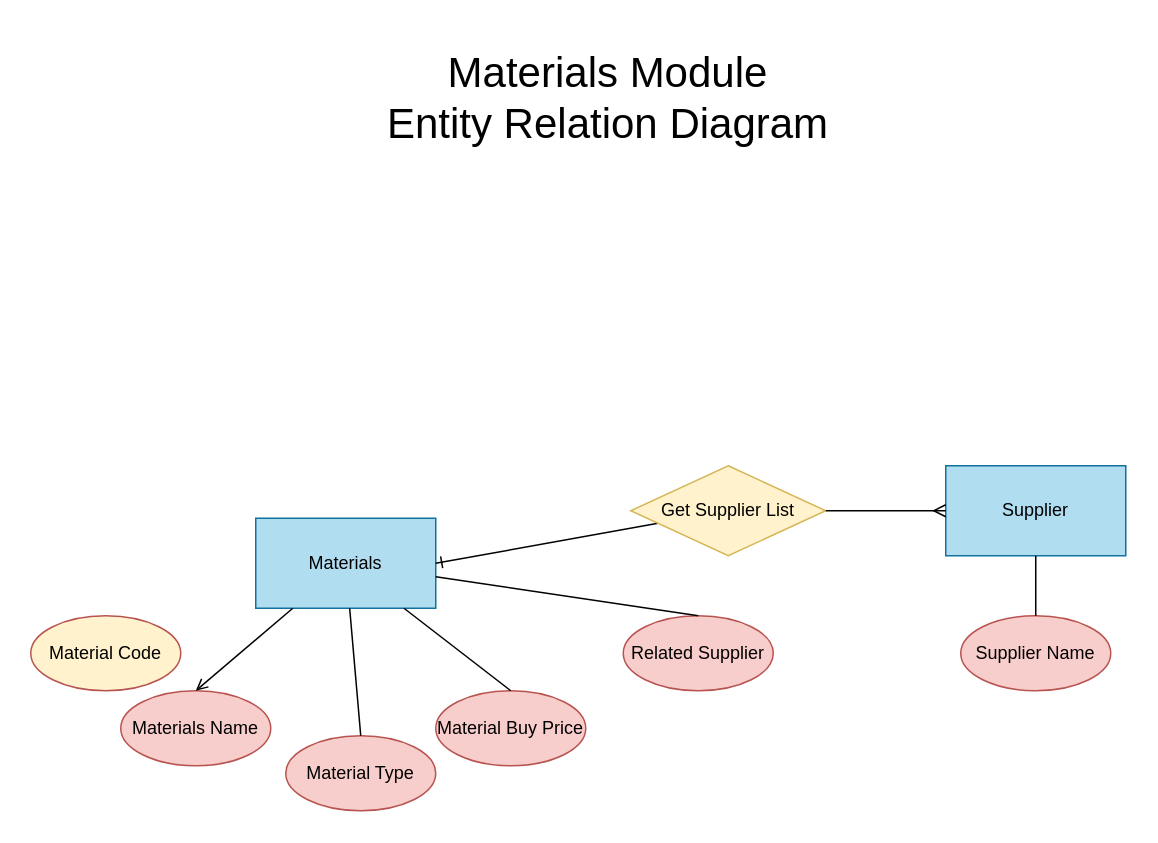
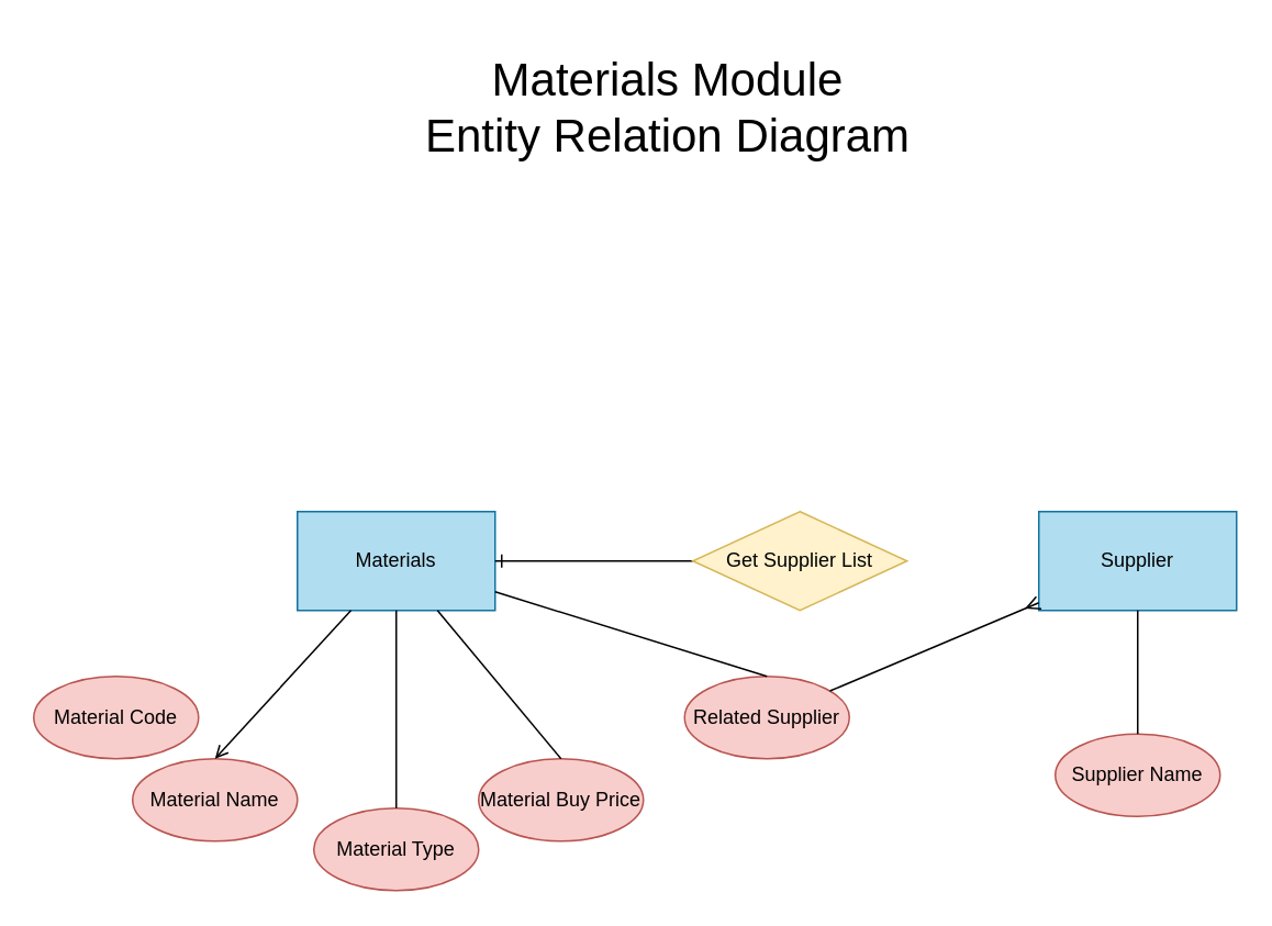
- <mxCell id="17" style="edgeStyle=none;rounded=0;orthogonalLoop=1;jettySize=auto;html=1;entryX=1;entryY=0.5;entryDx=0;entryDy=0;endArrow=none;endFill=0;startArrow=ERmany;startFill=0;" edge="1" parent="3" source="14" target="16"><mxGeometry relative="1" as="geometry" /></mxCell>
+ <mxCell id="17" style="edgeStyle=none;rounded=0;orthogonalLoop=1;jettySize=auto;html=1;endArrow=none;endFill=0;startArrow=ERmany;startFill=0;" edge="1" parent="3" source="14" target="12"><mxGeometry relative="1" as="geometry" /></mxCell>
- <mxCell id="4" value="Materials" style="rounded=0;whiteSpace=wrap;html=1;fillColor=#b1ddf0;strokeColor=#10739e;" vertex="1" parent="3"><mxGeometry x="150" y="35" width="120" height="60" as="geometry" /></mxCell>
+ <mxCell id="4" value="Materials" style="rounded=0;whiteSpace=wrap;html=1;fillColor=#b1ddf0;strokeColor=#10739e;" vertex="1" parent="3"><mxGeometry x="160" width="120" height="60" as="geometry" /></mxCell>
- <mxCell id="5" value="Material Code" style="ellipse;whiteSpace=wrap;html=1;fillColor=#fff2cc;strokeColor=#b85450;" vertex="1" parent="3"><mxGeometry y="100" width="100" height="50" as="geometry" /></mxCell>
+ <mxCell id="5" value="Material Code" style="ellipse;whiteSpace=wrap;html=1;fillColor=#f8cecc;strokeColor=#b85450;" vertex="1" parent="3"><mxGeometry y="100" width="100" height="50" as="geometry" /></mxCell>
- <mxCell id="18" value="Supplier Name" style="ellipse;whiteSpace=wrap;html=1;fillColor=#f8cecc;strokeColor=#b85450;" vertex="1" parent="3"><mxGeometry x="620" y="100" width="100" height="50" as="geometry" /></mxCell>
+ <mxCell id="18" value="Supplier Name" style="ellipse;whiteSpace=wrap;html=1;fillColor=#f8cecc;strokeColor=#b85450;" vertex="1" parent="3"><mxGeometry x="620" y="135" width="100" height="50" as="geometry" /></mxCell>
- <mxCell id="6" value="Materials Name" style="ellipse;whiteSpace=wrap;html=1;fillColor=#f8cecc;strokeColor=#b85450;" vertex="1" parent="3"><mxGeometry x="60" y="150" width="100" height="50" as="geometry" /></mxCell>
+ <mxCell id="6" value="Material Name" style="ellipse;whiteSpace=wrap;html=1;fillColor=#f8cecc;strokeColor=#b85450;" vertex="1" parent="3"><mxGeometry x="60" y="150" width="100" height="50" as="geometry" /></mxCell>
